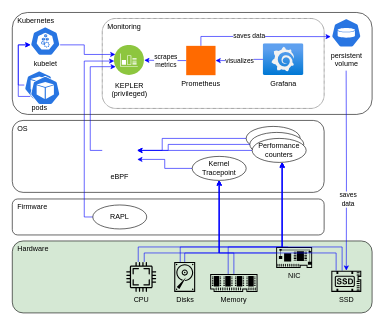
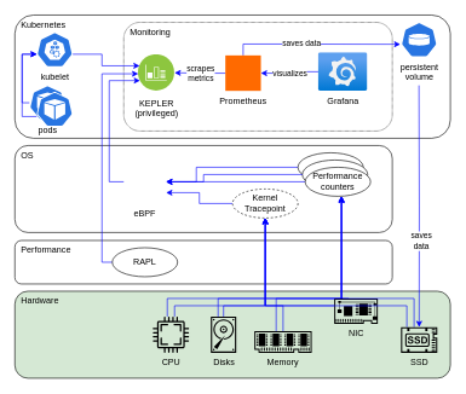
- <mxCell id="25" value="&lt;div&gt;Kernel&lt;/div&gt;&lt;div&gt;Tracepoint&lt;/div&gt;" style="ellipse;whiteSpace=wrap;html=1;" parent="1" vertex="1"><mxGeometry x="320" y="260" width="90" height="40" as="geometry" /></mxCell>
+ <mxCell id="25" value="&lt;div&gt;Kernel&lt;/div&gt;&lt;div&gt;Tracepoint&lt;/div&gt;" style="ellipse;whiteSpace=wrap;html=1;dashed=1;" parent="1" vertex="1"><mxGeometry x="320" y="260" width="90" height="40" as="geometry" /></mxCell>
- <mxCell id="3" value="&lt;div&gt;&amp;nbsp; Firmware&lt;/div&gt;" style="rounded=1;whiteSpace=wrap;html=1;verticalAlign=top;align=left;" parent="1" vertex="1"><mxGeometry x="20" y="331" width="520" height="60" as="geometry" /></mxCell>
+ <mxCell id="3" value="&lt;div&gt;&amp;nbsp; Performance&lt;/div&gt;" style="rounded=1;whiteSpace=wrap;html=1;verticalAlign=top;align=left;" parent="1" vertex="1"><mxGeometry x="20" y="331" width="520" height="60" as="geometry" /></mxCell>
